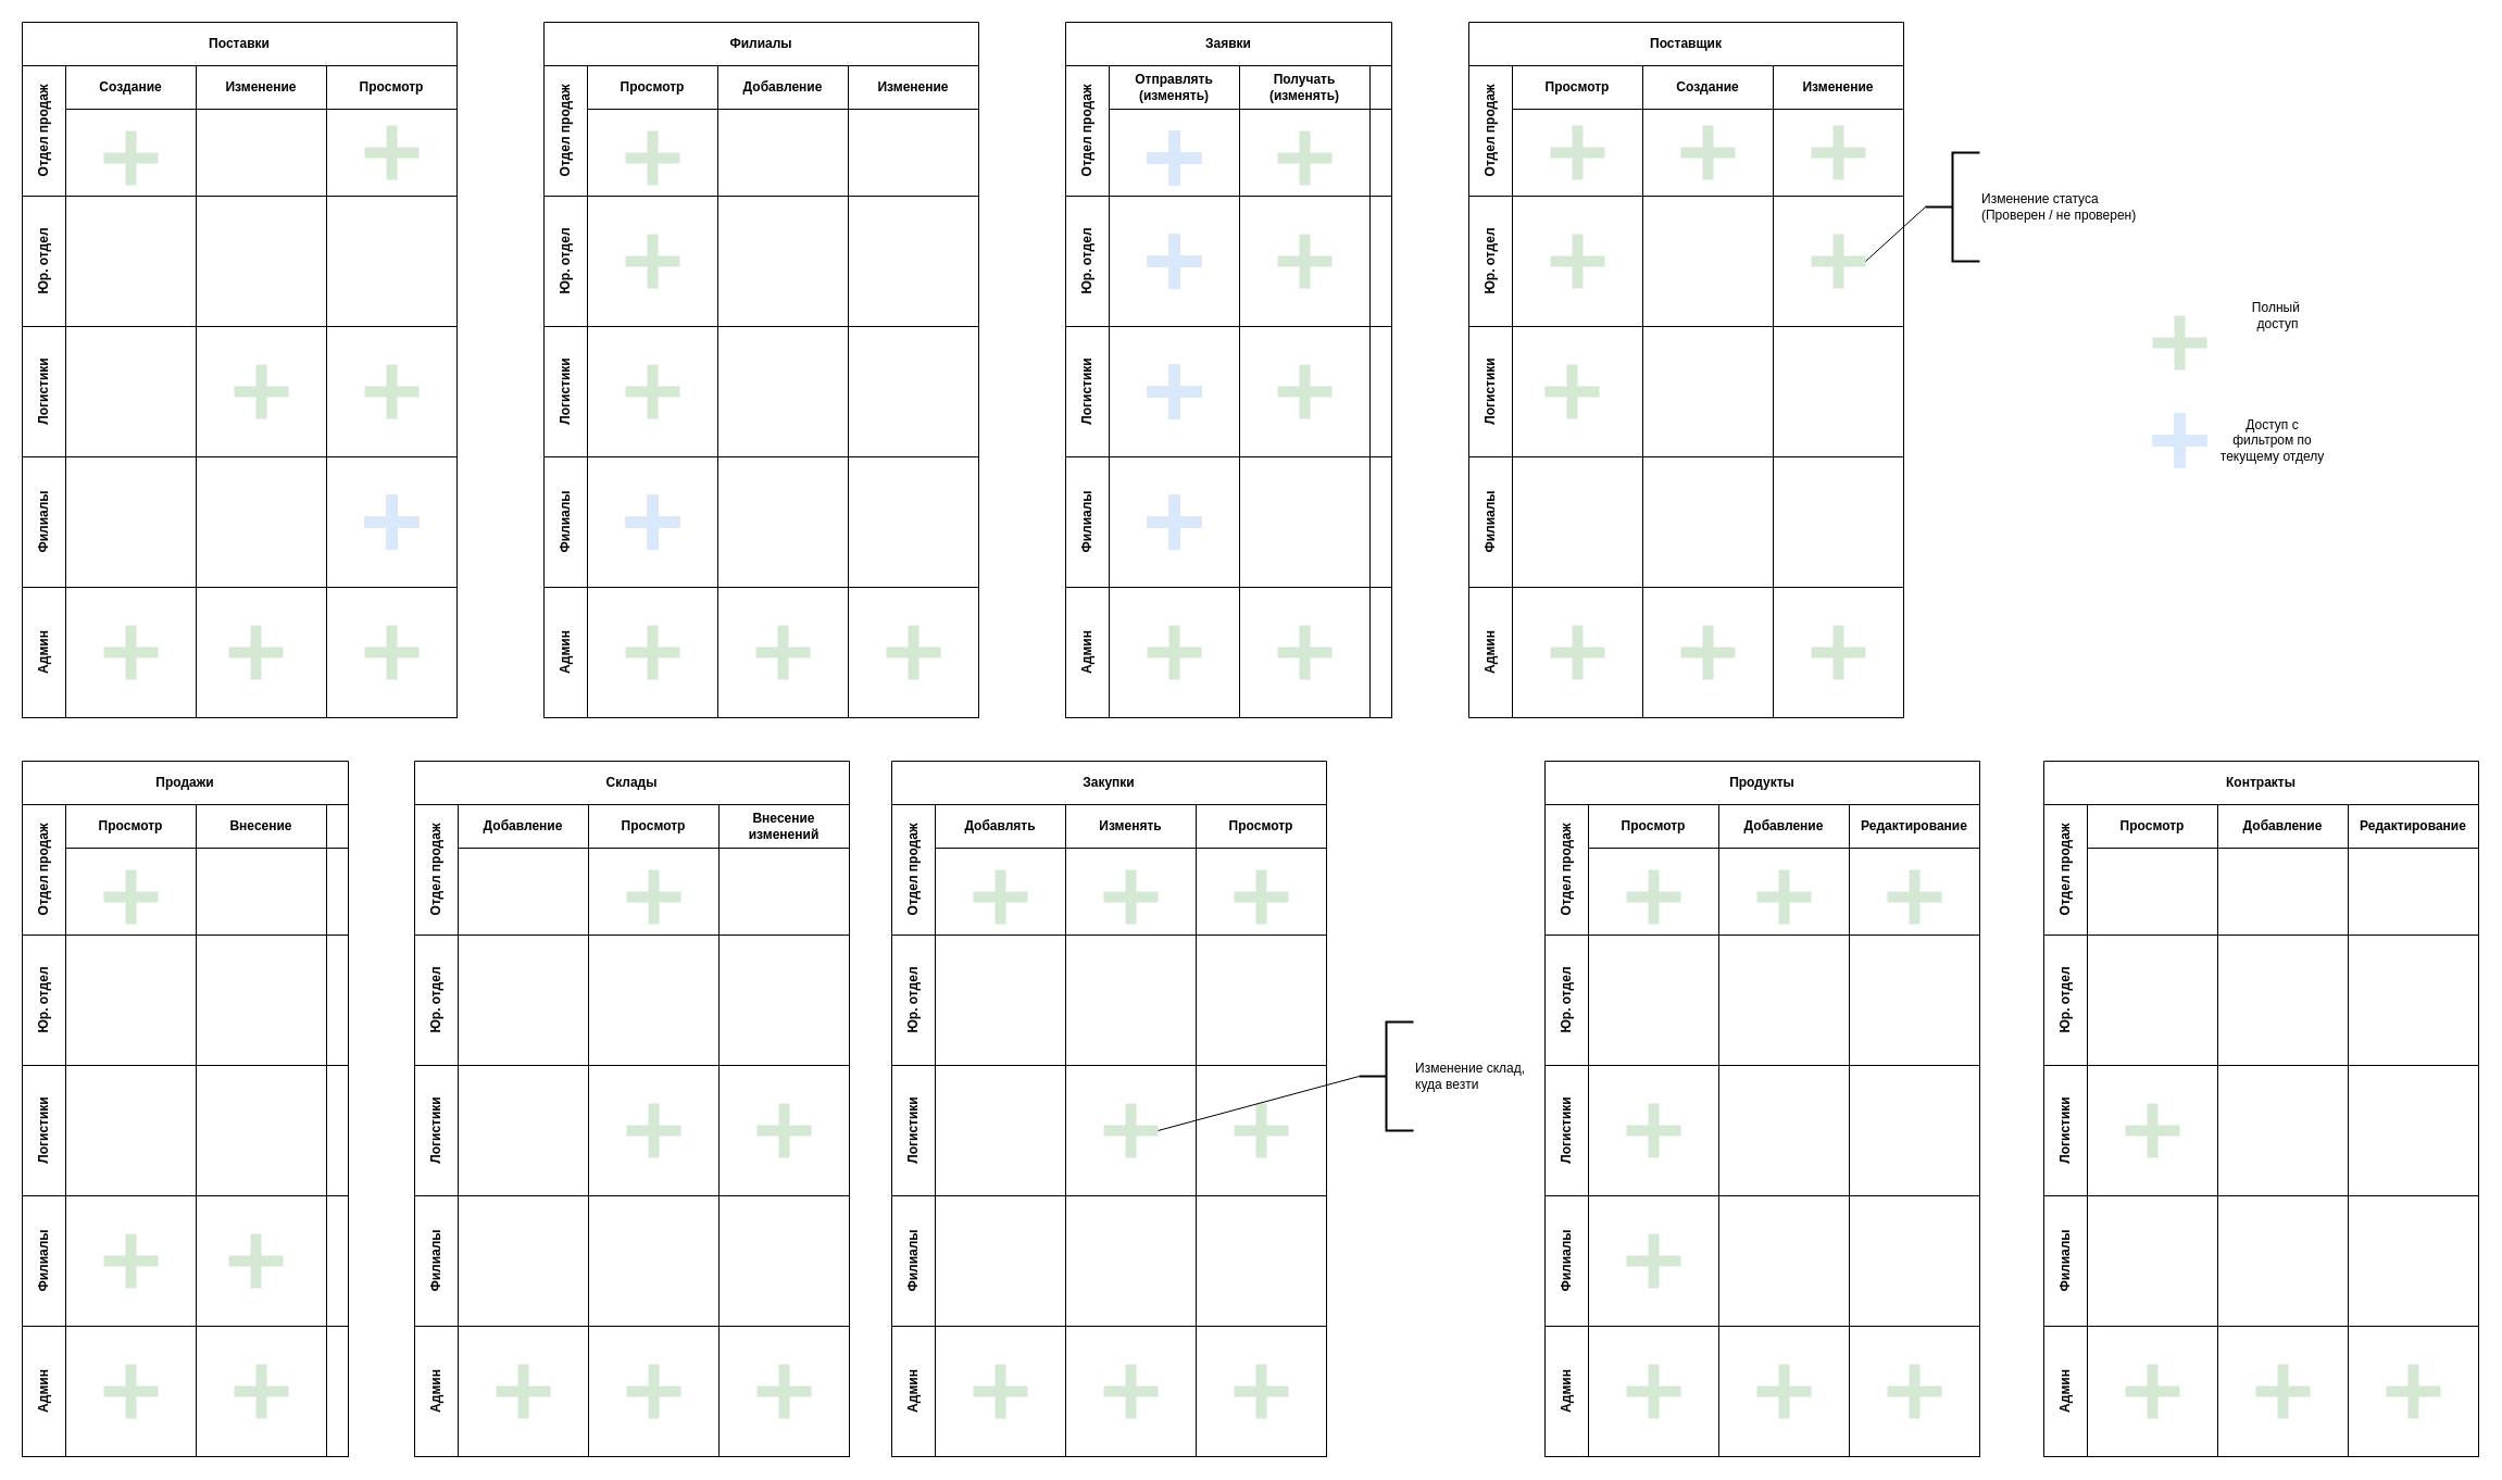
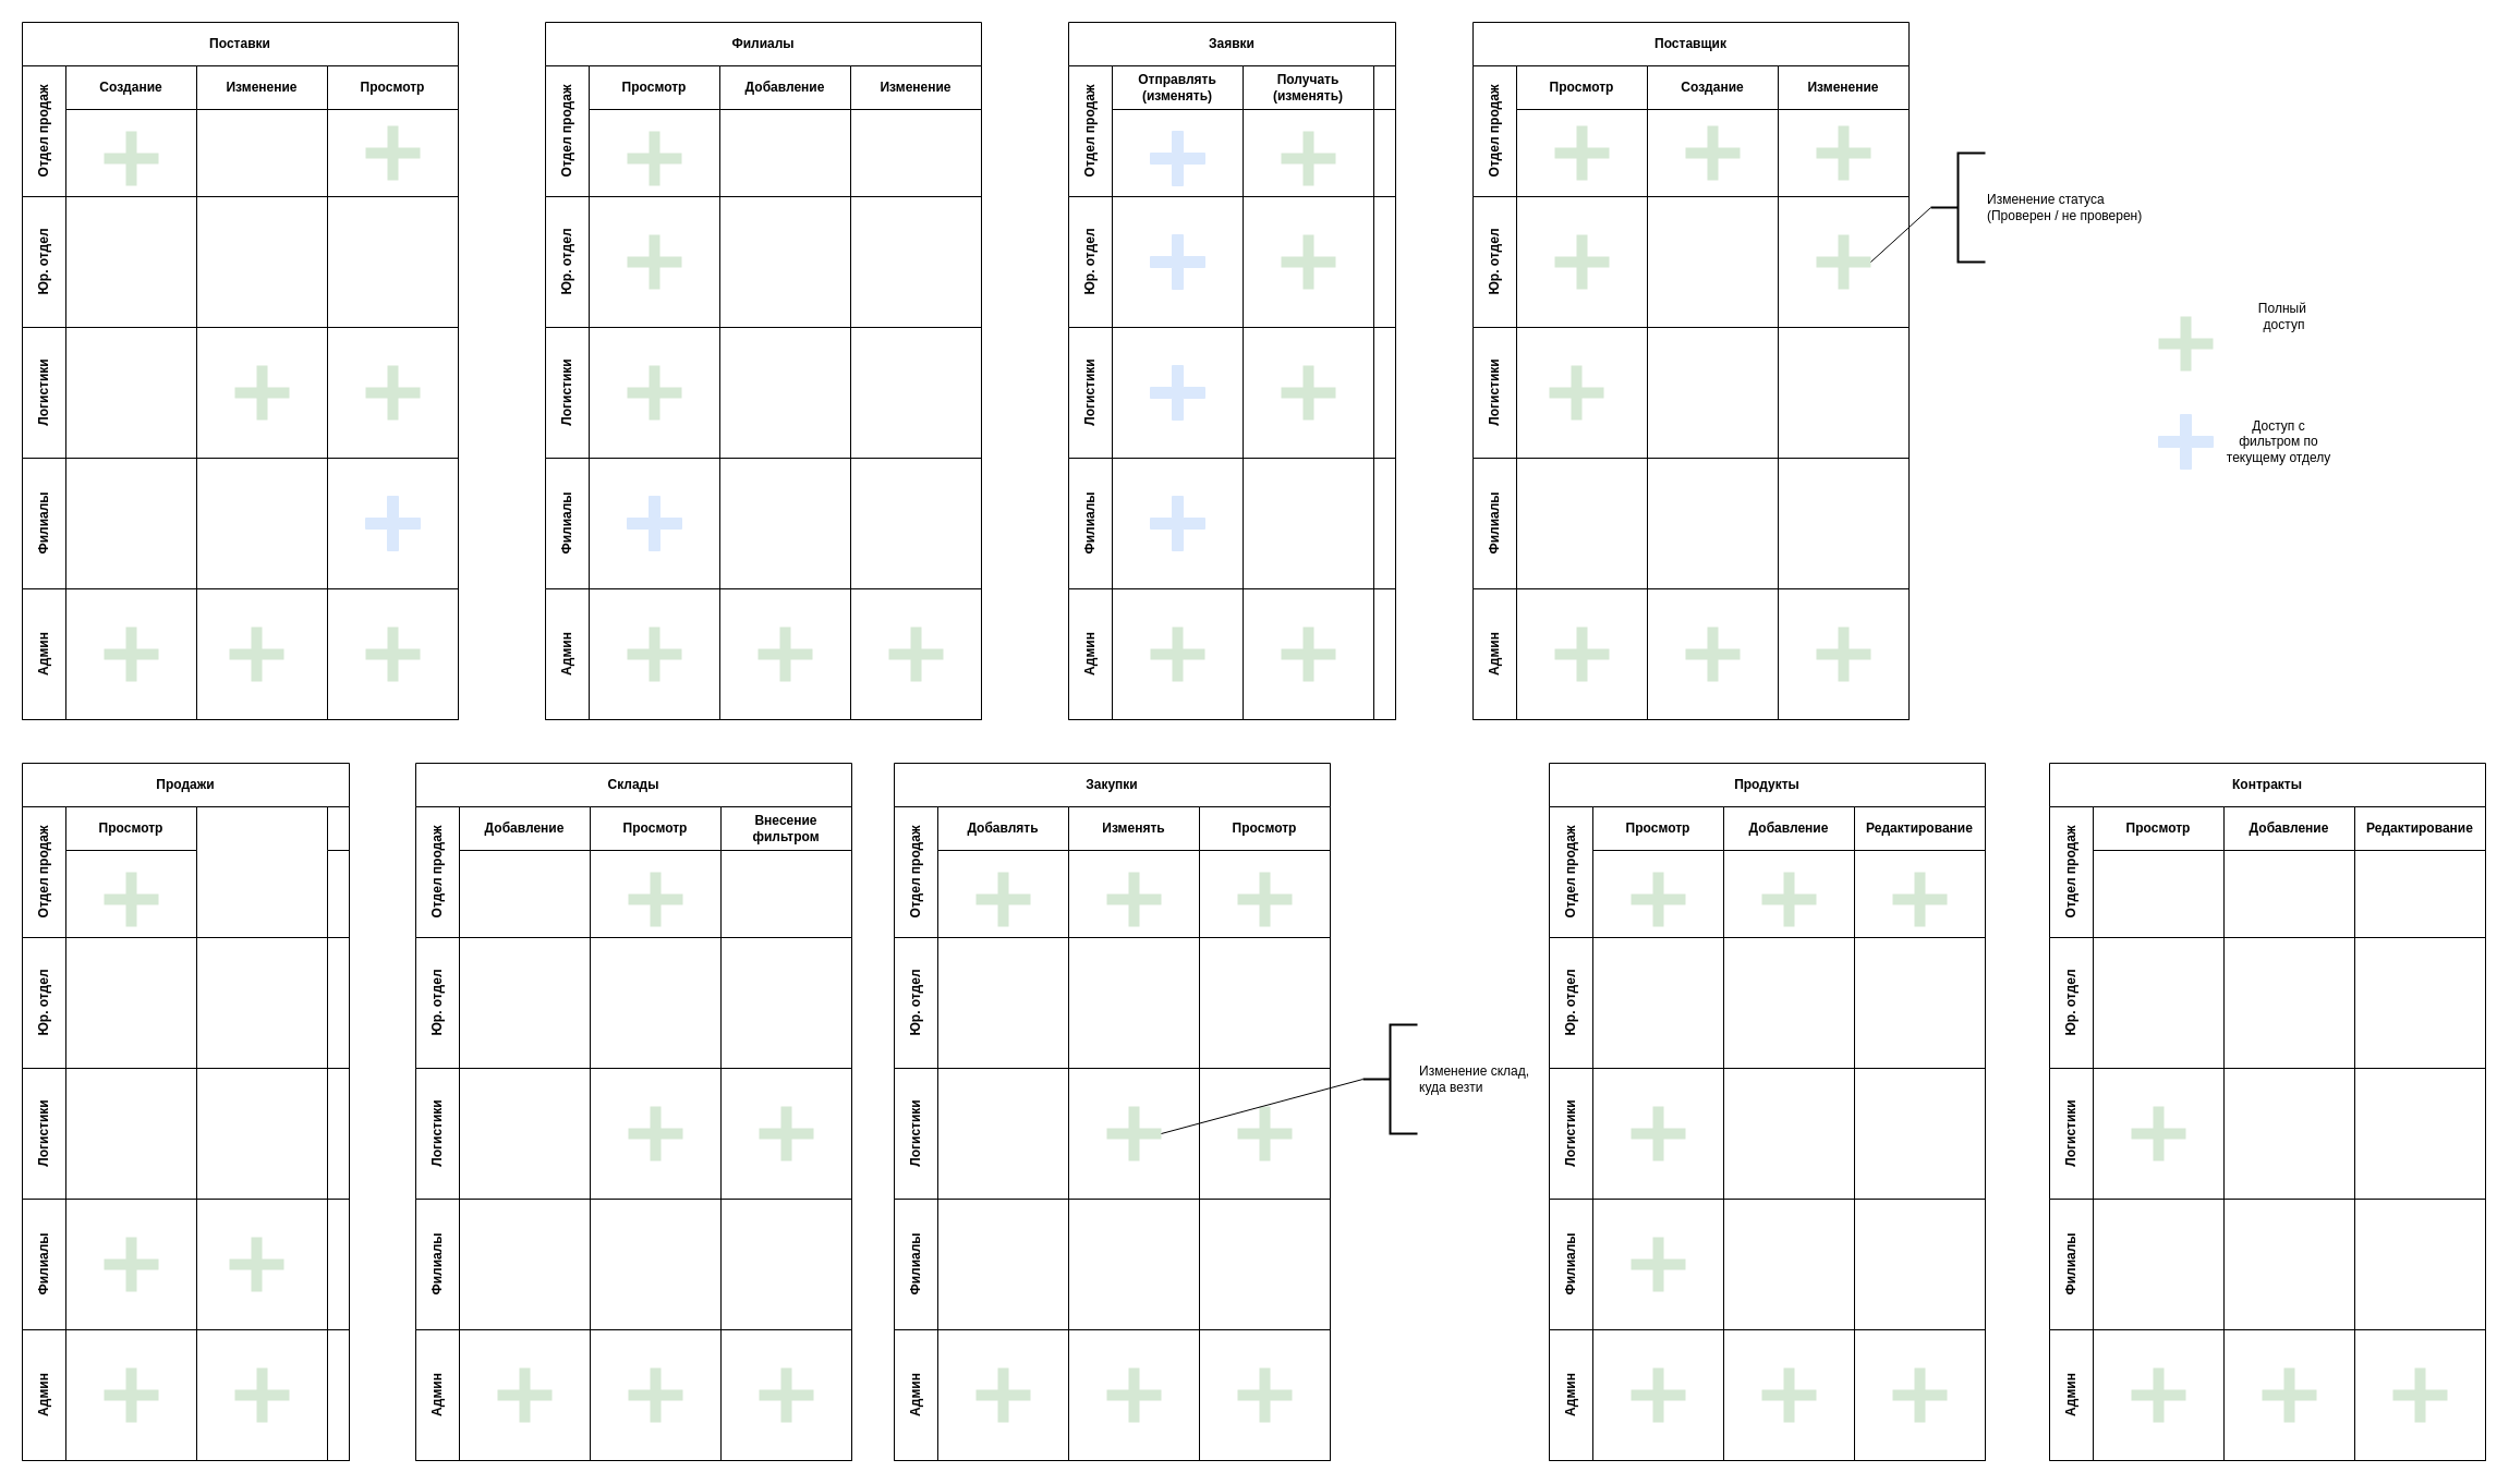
- <mxCell id="152" value="Внесение изменений" style="swimlane;connectable=0;startSize=40;html=1;whiteSpace=wrap;collapsible=0;recursiveResize=0;expand=0;pointerEvents=0;" parent="148" vertex="1"><mxGeometry x="280" width="120" height="120" as="geometry" /></mxCell>
+ <mxCell id="152" value="Внесение фильтром" style="swimlane;connectable=0;startSize=40;html=1;whiteSpace=wrap;collapsible=0;recursiveResize=0;expand=0;pointerEvents=0;" parent="148" vertex="1"><mxGeometry x="280" width="120" height="120" as="geometry" /></mxCell>
- <mxCell id="125" value="Внесение" style="swimlane;connectable=0;startSize=40;html=1;whiteSpace=wrap;collapsible=0;recursiveResize=0;expand=0;pointerEvents=0;" parent="122" vertex="1"><mxGeometry x="160" width="120" height="120" as="geometry" /></mxCell>
